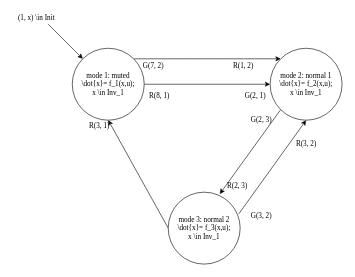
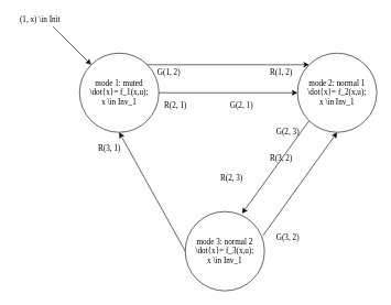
- <mxCell id="12" value="G(7, 2)" style="text;html=1;align=center;verticalAlign=middle;resizable=0;points=[];autosize=1;strokeColor=none;fillColor=none;fontFamily=Georgia;" vertex="1" parent="1"><mxGeometry x="230" y="100" width="50" height="20" as="geometry" /></mxCell>
+ <mxCell id="12" value="G(1, 2)" style="text;html=1;align=center;verticalAlign=middle;resizable=0;points=[];autosize=1;strokeColor=none;fillColor=none;fontFamily=Georgia;" vertex="1" parent="1"><mxGeometry x="230" y="100" width="50" height="20" as="geometry" /></mxCell>
- <mxCell id="13" value="R(1, 2)" style="text;html=1;align=center;verticalAlign=middle;resizable=0;points=[];autosize=1;strokeColor=none;fillColor=none;fontFamily=Georgia;" vertex="1" parent="1"><mxGeometry x="380" y="100" width="50" height="20" as="geometry" /></mxCell>
+ <mxCell id="13" value="R(1, 2)" style="text;html=1;align=center;verticalAlign=middle;resizable=0;points=[];autosize=1;strokeColor=none;fillColor=none;fontFamily=Georgia;" vertex="1" parent="1"><mxGeometry x="400" y="100" width="50" height="20" as="geometry" /></mxCell>
- <mxCell id="15" value="R(8, 1)" style="text;html=1;align=center;verticalAlign=middle;resizable=0;points=[];autosize=1;strokeColor=none;fillColor=none;fontFamily=Georgia;" vertex="1" parent="1"><mxGeometry x="240" y="150" width="50" height="20" as="geometry" /></mxCell>
+ <mxCell id="15" value="R(2, 1)" style="text;html=1;align=center;verticalAlign=middle;resizable=0;points=[];autosize=1;strokeColor=none;fillColor=none;fontFamily=Georgia;" vertex="1" parent="1"><mxGeometry x="240" y="150" width="50" height="20" as="geometry" /></mxCell>
- <mxCell id="14" value="G(2, 1)" style="text;html=1;align=center;verticalAlign=middle;resizable=0;points=[];autosize=1;strokeColor=none;fillColor=none;fontFamily=Georgia;" vertex="1" parent="1"><mxGeometry x="400" y="150" width="50" height="20" as="geometry" /></mxCell>
+ <mxCell id="14" value="G(2, 1)" style="text;html=1;align=center;verticalAlign=middle;resizable=0;points=[];autosize=1;strokeColor=none;fillColor=none;fontFamily=Georgia;" vertex="1" parent="1"><mxGeometry x="340" y="150" width="50" height="20" as="geometry" /></mxCell>
- <mxCell id="21" value="R(3, 1)" style="text;html=1;align=center;verticalAlign=middle;resizable=0;points=[];autosize=1;strokeColor=none;fillColor=none;fontFamily=Georgia;" vertex="1" parent="1"><mxGeometry x="140" y="200" width="50" height="20" as="geometry" /></mxCell>
+ <mxCell id="21" value="R(3, 1)" style="text;html=1;align=center;verticalAlign=middle;resizable=0;points=[];autosize=1;strokeColor=none;fillColor=none;fontFamily=Georgia;" vertex="1" parent="1"><mxGeometry x="140" y="215" width="50" height="20" as="geometry" /></mxCell>
- <mxCell id="18" value="R(3, 2)" style="text;html=1;align=center;verticalAlign=middle;resizable=0;points=[];autosize=1;strokeColor=none;fillColor=none;fontFamily=Georgia;" vertex="1" parent="1"><mxGeometry x="485" y="230" width="50" height="20" as="geometry" /></mxCell>
+ <mxCell id="18" value="R(3, 2)" style="text;html=1;align=center;verticalAlign=middle;resizable=0;points=[];autosize=1;strokeColor=none;fillColor=none;fontFamily=Georgia;" vertex="1" parent="1"><mxGeometry x="400" y="230" width="50" height="20" as="geometry" /></mxCell>
- <mxCell id="19" value="R(2, 3)" style="text;html=1;align=center;verticalAlign=middle;resizable=0;points=[];autosize=1;strokeColor=none;fillColor=none;fontFamily=Georgia;" vertex="1" parent="1"><mxGeometry x="370" y="300" width="50" height="20" as="geometry" /></mxCell>
+ <mxCell id="19" value="R(2, 3)" style="text;html=1;align=center;verticalAlign=middle;resizable=0;points=[];autosize=1;strokeColor=none;fillColor=none;fontFamily=Georgia;" vertex="1" parent="1"><mxGeometry x="325" y="260" width="50" height="20" as="geometry" /></mxCell>
